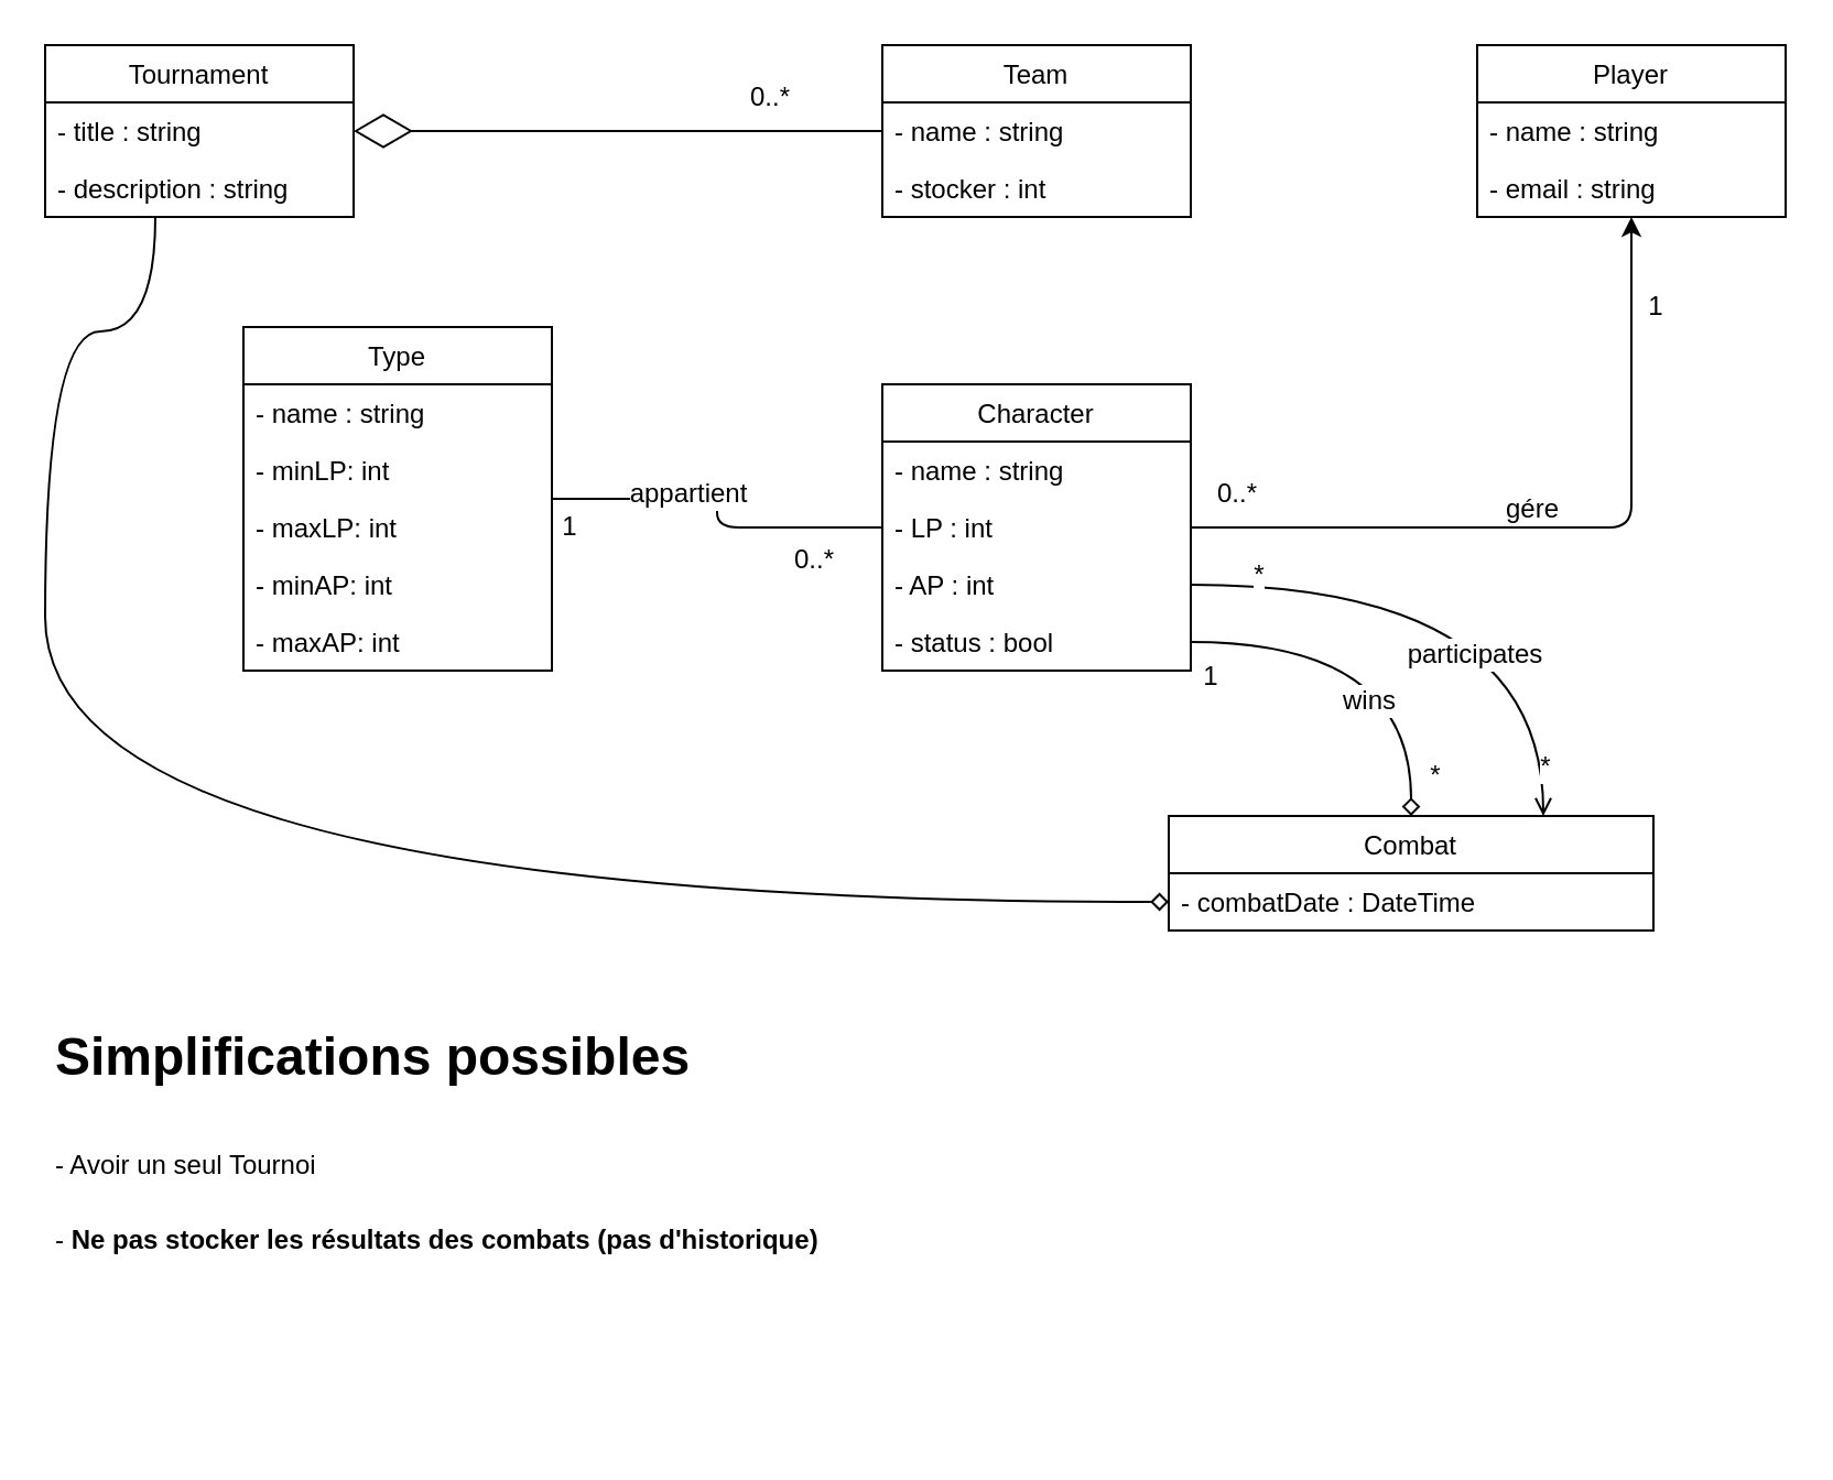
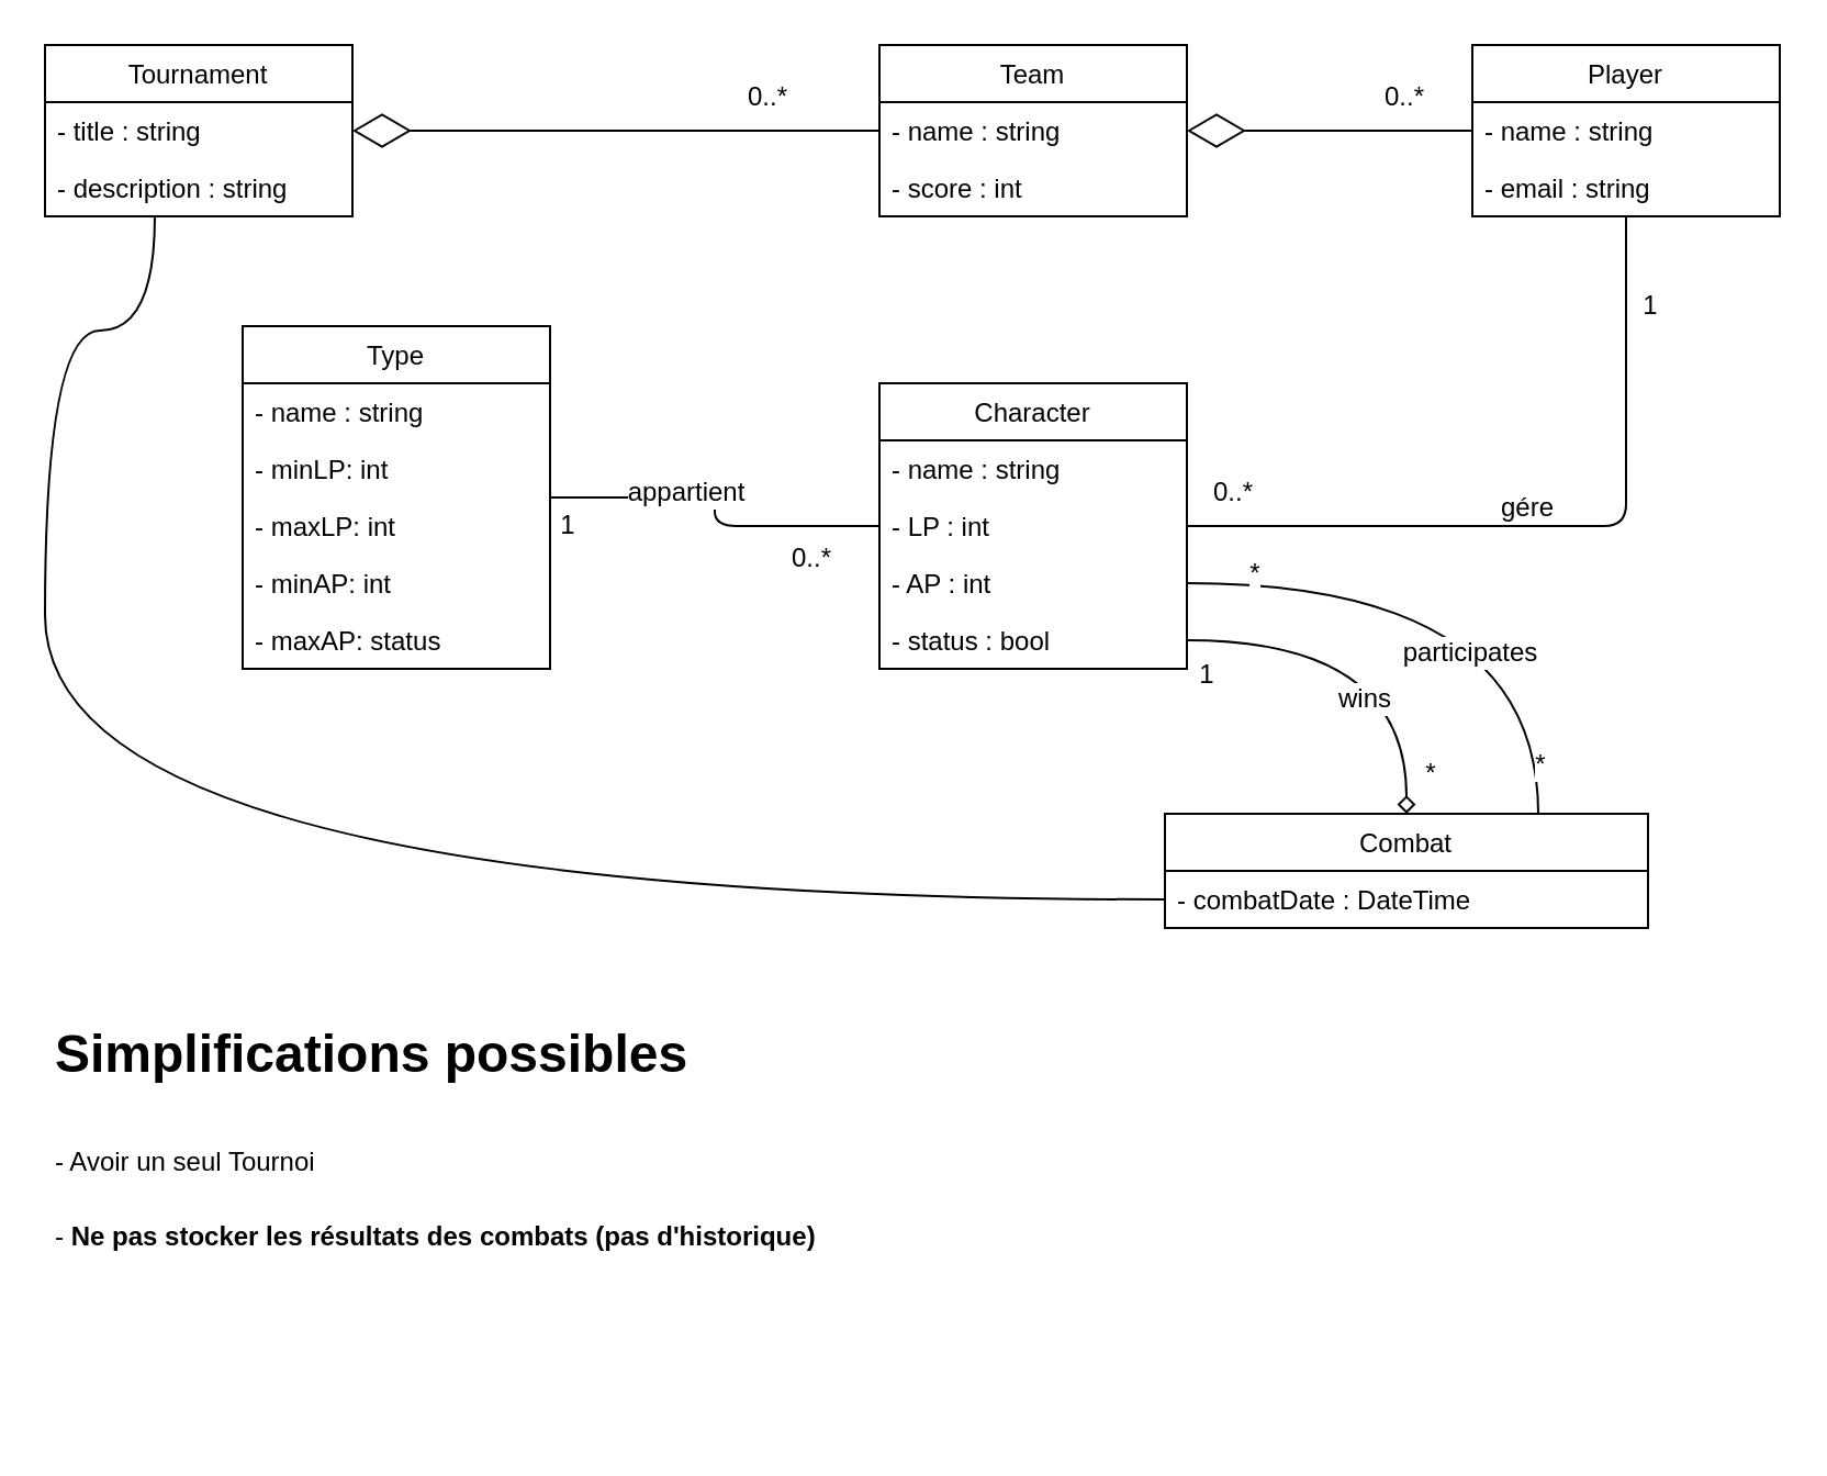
+ <mxCell id="27" value="" style="endArrow=diamondThin;endFill=0;endSize=24;html=1;" parent="1" source="2" target="24" edge="1"><mxGeometry width="160" relative="1" as="geometry"><mxPoint x="70" y="380" as="sourcePoint" /><mxPoint x="230" y="380" as="targetPoint" /></mxGeometry></mxCell>
+ <mxCell id="28" value="0..*" style="text;html=1;resizable=0;points=[];align=center;verticalAlign=middle;labelBackgroundColor=#ffffff;" parent="27" vertex="1" connectable="0"><mxGeometry x="-0.643" y="-2" relative="1" as="geometry"><mxPoint x="-9" y="-14" as="offset" /></mxGeometry></mxCell>
- <mxCell id="26" value="- stocker : int" style="text;strokeColor=none;fillColor=none;align=left;verticalAlign=top;spacingLeft=4;spacingRight=4;overflow=hidden;rotatable=0;points=[[0,0.5],[1,0.5]];portConstraint=eastwest;" parent="24" vertex="1"><mxGeometry y="52" width="140" height="26" as="geometry" /></mxCell>
+ <mxCell id="26" value="- score : int" style="text;strokeColor=none;fillColor=none;align=left;verticalAlign=top;spacingLeft=4;spacingRight=4;overflow=hidden;rotatable=0;points=[[0,0.5],[1,0.5]];portConstraint=eastwest;" parent="24" vertex="1"><mxGeometry y="52" width="140" height="26" as="geometry" /></mxCell>
- <mxCell id="20" value="" style="endArrow=classic;html=1;edgeStyle=orthogonalEdgeStyle;" parent="1" source="5" target="2" edge="1"><mxGeometry relative="1" as="geometry"><mxPoint x="505" y="276" as="sourcePoint" /><mxPoint x="630" y="228" as="targetPoint" /></mxGeometry></mxCell>
+ <mxCell id="20" value="" style="endArrow=none;html=1;edgeStyle=orthogonalEdgeStyle;" parent="1" source="5" target="2" edge="1"><mxGeometry relative="1" as="geometry"><mxPoint x="505" y="276" as="sourcePoint" /><mxPoint x="630" y="228" as="targetPoint" /></mxGeometry></mxCell>
- <mxCell id="15" value="- maxAP: int" style="text;strokeColor=none;fillColor=none;align=left;verticalAlign=top;spacingLeft=4;spacingRight=4;overflow=hidden;rotatable=0;points=[[0,0.5],[1,0.5]];portConstraint=eastwest;" parent="10" vertex="1"><mxGeometry y="130" width="140" height="26" as="geometry" /></mxCell>
+ <mxCell id="15" value="- maxAP: status" style="text;strokeColor=none;fillColor=none;align=left;verticalAlign=top;spacingLeft=4;spacingRight=4;overflow=hidden;rotatable=0;points=[[0,0.5],[1,0.5]];portConstraint=eastwest;" parent="10" vertex="1"><mxGeometry y="130" width="140" height="26" as="geometry" /></mxCell>
- <mxCell id="42" style="edgeStyle=orthogonalEdgeStyle;curved=1;rounded=0;orthogonalLoop=1;jettySize=auto;html=1;endArrow=open;endFill=0;" parent="1" source="8" target="36" edge="1"><mxGeometry relative="1" as="geometry"><Array as="points"><mxPoint x="700" y="265" /></Array></mxGeometry></mxCell>
+ <mxCell id="42" style="edgeStyle=orthogonalEdgeStyle;curved=1;rounded=0;orthogonalLoop=1;jettySize=auto;html=1;endArrow=none;endFill=0;" parent="1" source="8" target="36" edge="1"><mxGeometry relative="1" as="geometry"><Array as="points"><mxPoint x="700" y="265" /></Array></mxGeometry></mxCell>
- <mxCell id="29" style="edgeStyle=orthogonalEdgeStyle;rounded=0;orthogonalLoop=1;jettySize=auto;html=1;curved=1;endArrow=diamond;endFill=0;" parent="1" source="30" target="36" edge="1"><mxGeometry relative="1" as="geometry"><Array as="points"><mxPoint x="70" y="150" /><mxPoint x="20" y="150" /><mxPoint x="20" y="409" /></Array></mxGeometry></mxCell>
+ <mxCell id="29" style="edgeStyle=orthogonalEdgeStyle;rounded=0;orthogonalLoop=1;jettySize=auto;html=1;curved=1;endArrow=none;endFill=0;" parent="1" source="30" target="36" edge="1"><mxGeometry relative="1" as="geometry"><Array as="points"><mxPoint x="70" y="150" /><mxPoint x="20" y="150" /><mxPoint x="20" y="409" /></Array></mxGeometry></mxCell>
